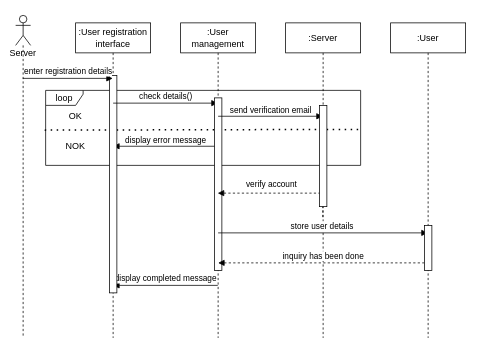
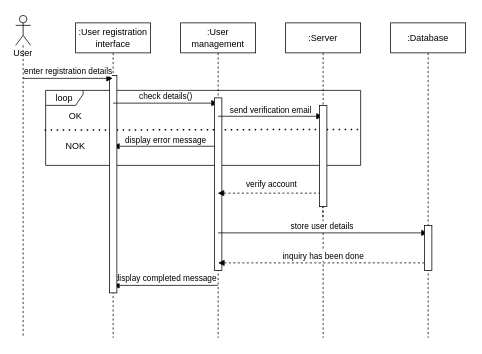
- <mxCell id="20" value=":User" style="shape=umlLifeline;perimeter=lifelinePerimeter;whiteSpace=wrap;html=1;container=1;collapsible=0;recursiveResize=0;outlineConnect=0;" vertex="1" parent="1"><mxGeometry x="520" y="30" width="100" height="420" as="geometry" /></mxCell>
+ <mxCell id="20" value=":Database" style="shape=umlLifeline;perimeter=lifelinePerimeter;whiteSpace=wrap;html=1;container=1;collapsible=0;recursiveResize=0;outlineConnect=0;" vertex="1" parent="1"><mxGeometry x="520" y="30" width="100" height="420" as="geometry" /></mxCell>
- <mxCell id="2" value="Server" style="shape=umlLifeline;participant=umlActor;perimeter=lifelinePerimeter;whiteSpace=wrap;html=1;container=1;collapsible=0;recursiveResize=0;verticalAlign=top;spacingTop=36;outlineConnect=0;" vertex="1" parent="1"><mxGeometry x="20" y="20" width="20" height="430" as="geometry" /></mxCell>
+ <mxCell id="2" value="User" style="shape=umlLifeline;participant=umlActor;perimeter=lifelinePerimeter;whiteSpace=wrap;html=1;container=1;collapsible=0;recursiveResize=0;verticalAlign=top;spacingTop=36;outlineConnect=0;" vertex="1" parent="1"><mxGeometry x="20" y="20" width="20" height="430" as="geometry" /></mxCell>
